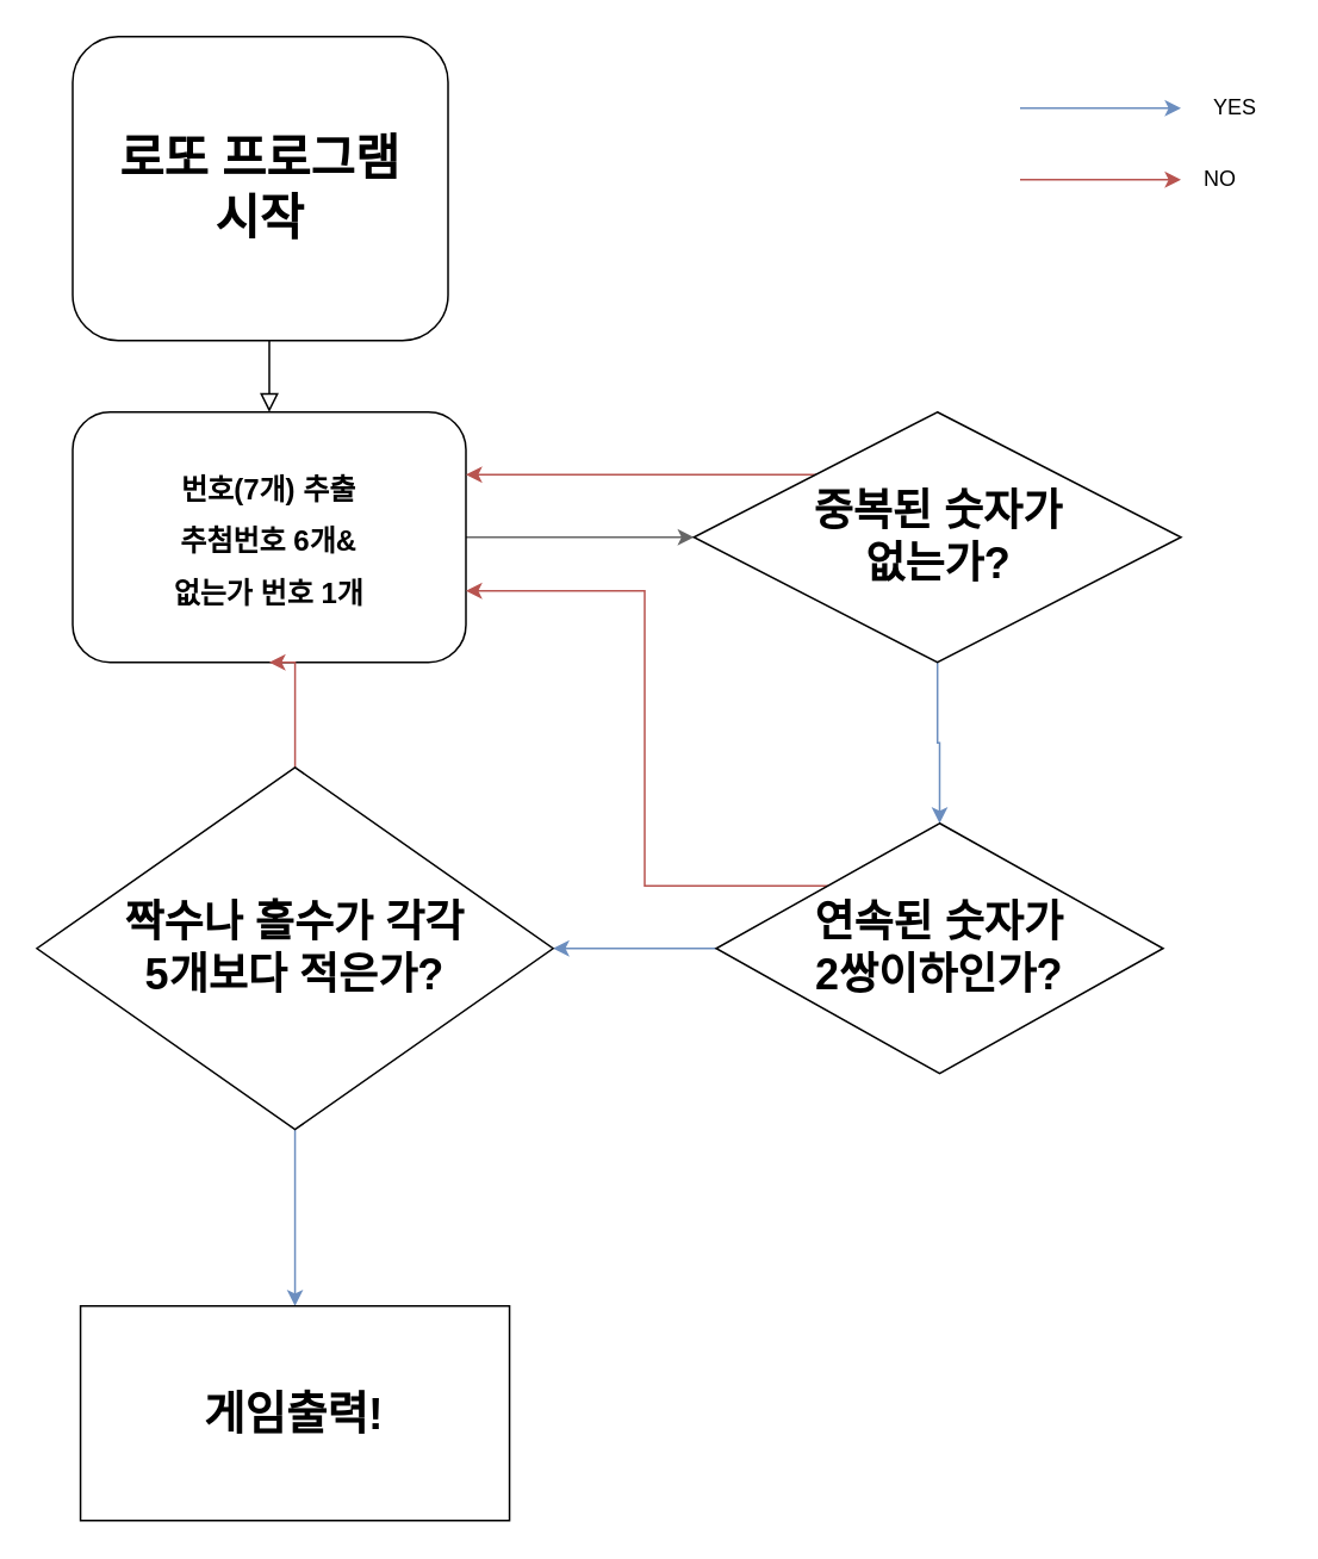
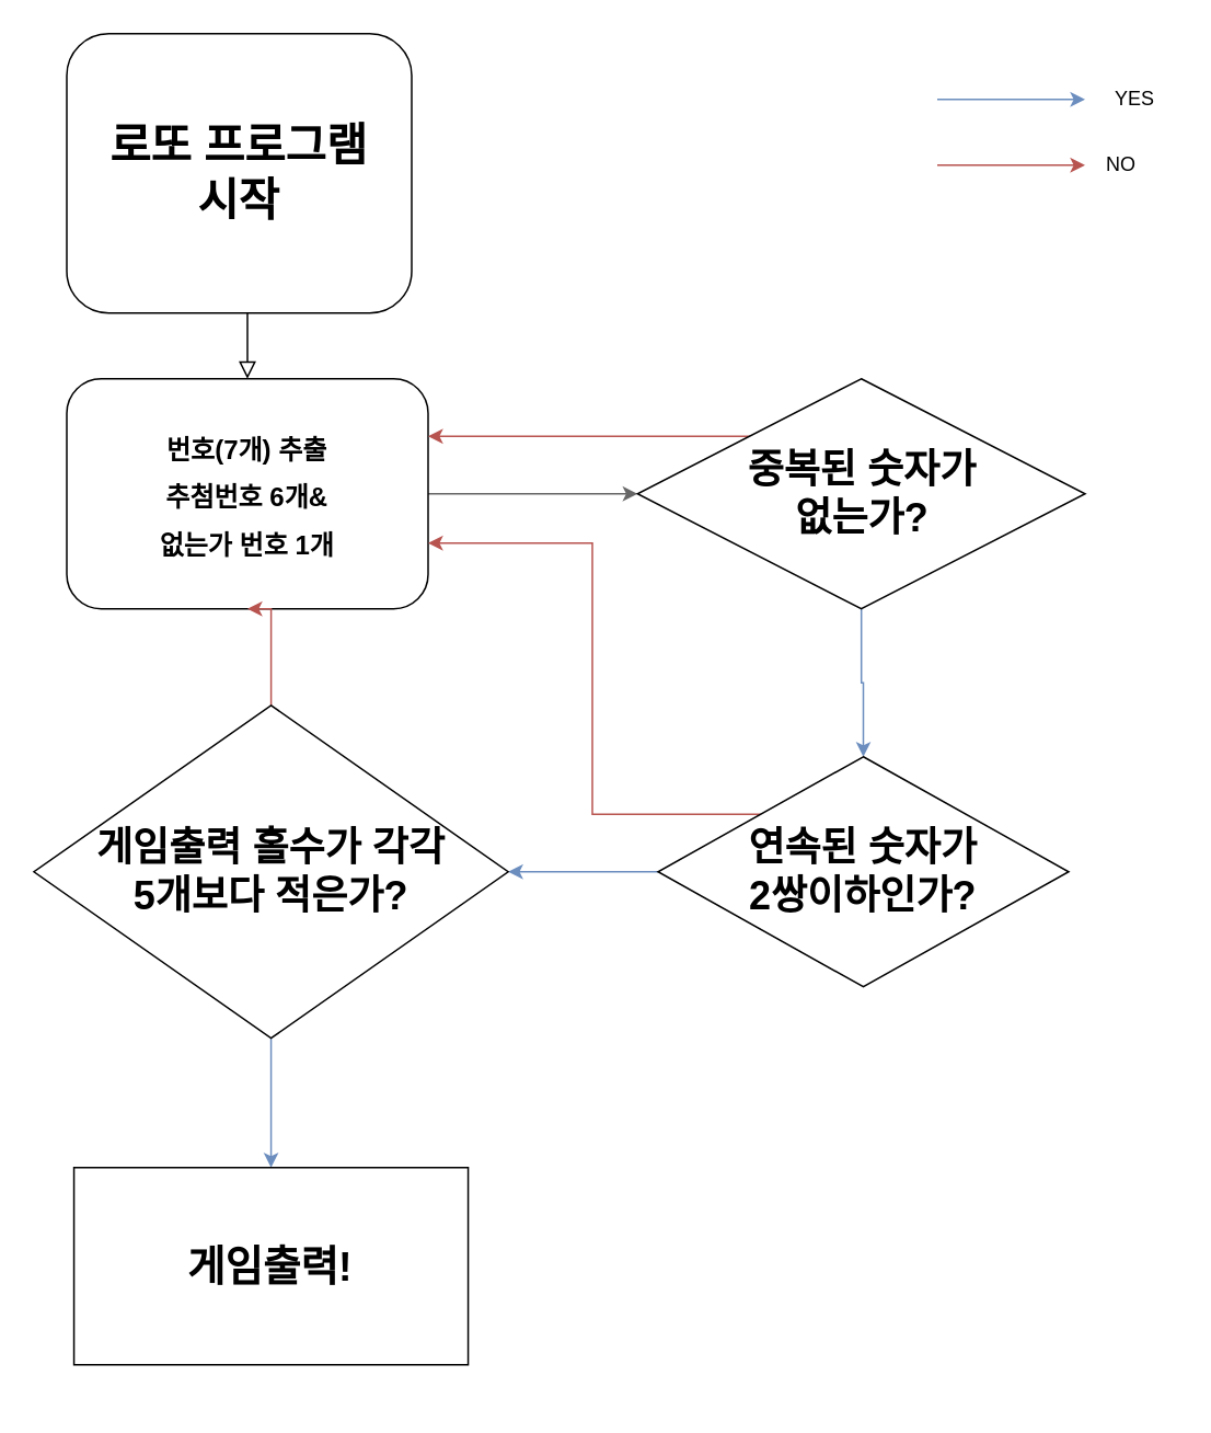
- <mxCell id="14" value="&lt;h1&gt;짝수나 홀수가 각각&lt;br&gt;5개보다 적은가?&lt;/h1&gt;" style="rhombus;whiteSpace=wrap;html=1;" parent="1" vertex="1"><mxGeometry x="20" y="428.75" width="288.75" height="202.5" as="geometry" /></mxCell>
+ <mxCell id="14" value="&lt;h1&gt;게임출력 홀수가 각각&lt;br&gt;5개보다 적은가?&lt;/h1&gt;" style="rhombus;whiteSpace=wrap;html=1;" parent="1" vertex="1"><mxGeometry x="20" y="428.75" width="288.75" height="202.5" as="geometry" /></mxCell>
- <mxCell id="15" value="&lt;h1&gt;&lt;font style=&quot;font-size: 25px;&quot;&gt;게임출력!&lt;/font&gt;&lt;/h1&gt;" style="whiteSpace=wrap;html=1;" parent="1" vertex="1"><mxGeometry x="44.38" y="730" width="240" height="120" as="geometry" /></mxCell>
+ <mxCell id="15" value="&lt;h1&gt;&lt;font style=&quot;font-size: 25px;&quot;&gt;게임출력!&lt;/font&gt;&lt;/h1&gt;" style="whiteSpace=wrap;html=1;" parent="1" vertex="1"><mxGeometry x="44.38" y="710" width="240" height="120" as="geometry" /></mxCell>
